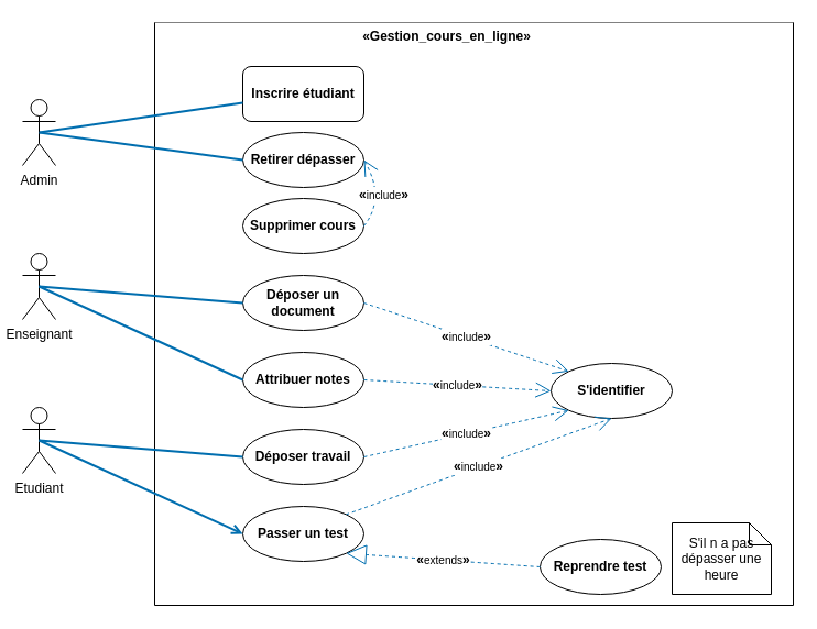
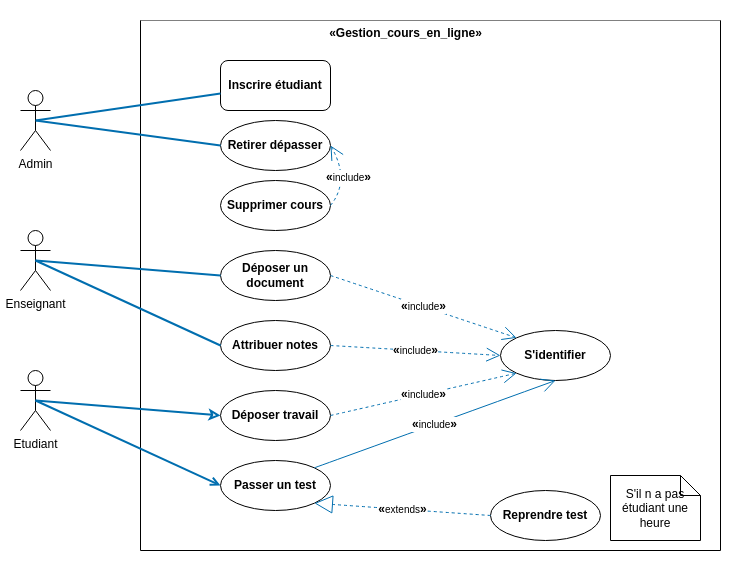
- <mxCell id="15" value="&lt;font style=&quot;&quot;&gt;&lt;font style=&quot;color: light-dark(rgb(0, 0, 0), rgb(0, 0, 0)); font-size: 10px;&quot;&gt;&lt;span style=&quot;font-size: 12px; font-weight: 700; text-wrap-mode: wrap;&quot;&gt;«&lt;/span&gt;include&lt;/font&gt;&lt;span style=&quot;font-size: 12px; font-weight: 700; text-wrap-mode: wrap;&quot;&gt;&lt;font style=&quot;color: light-dark(rgb(0, 0, 0), rgb(0, 0, 0));&quot;&gt;»&lt;/font&gt;&lt;/span&gt;&lt;/font&gt;" style="endArrow=open;endSize=12;dashed=1;html=1;rounded=0;fillColor=#1ba1e2;strokeColor=#006EAF;entryX=0.5;entryY=1;entryDx=0;entryDy=0;exitX=1;exitY=0;exitDx=0;exitDy=0;curved=1;strokeWidth=1;labelBackgroundColor=light-dark(#FFFFFF,#FFFFFF);" edge="1" parent="2" source="10" target="12"><mxGeometry x="-0.005" width="160" relative="1" as="geometry"><mxPoint x="260" y="340" as="sourcePoint" /><mxPoint x="430" y="350" as="targetPoint" /><Array as="points" /><mxPoint as="offset" /></mxGeometry></mxCell>
+ <mxCell id="15" value="&lt;font style=&quot;&quot;&gt;&lt;font style=&quot;color: light-dark(rgb(0, 0, 0), rgb(0, 0, 0)); font-size: 10px;&quot;&gt;&lt;span style=&quot;font-size: 12px; font-weight: 700; text-wrap-mode: wrap;&quot;&gt;«&lt;/span&gt;include&lt;/font&gt;&lt;span style=&quot;font-size: 12px; font-weight: 700; text-wrap-mode: wrap;&quot;&gt;&lt;font style=&quot;color: light-dark(rgb(0, 0, 0), rgb(0, 0, 0));&quot;&gt;»&lt;/font&gt;&lt;/span&gt;&lt;/font&gt;" style="endArrow=open;endSize=12;dashed=0;html=1;rounded=0;fillColor=#1ba1e2;strokeColor=#006EAF;entryX=0.5;entryY=1;entryDx=0;entryDy=0;exitX=1;exitY=0;exitDx=0;exitDy=0;curved=1;strokeWidth=1;labelBackgroundColor=light-dark(#FFFFFF,#FFFFFF);" edge="1" parent="2" source="10" target="12"><mxGeometry x="-0.005" width="160" relative="1" as="geometry"><mxPoint x="260" y="340" as="sourcePoint" /><mxPoint x="430" y="350" as="targetPoint" /><Array as="points" /><mxPoint as="offset" /></mxGeometry></mxCell>
- <mxCell id="27" style="rounded=0;orthogonalLoop=1;jettySize=auto;html=1;endArrow=none;endFill=0;strokeColor=#006EAF;fillColor=#1ba1e2;startSize=7;strokeWidth=2;curved=1;entryX=0;entryY=0.5;entryDx=0;entryDy=0;exitX=0.5;exitY=0.5;exitDx=0;exitDy=0;exitPerimeter=0;" edge="1" parent="1" source="22" target="11"><mxGeometry relative="1" as="geometry"><mxPoint x="80" y="400" as="sourcePoint" /><mxPoint x="255" y="405" as="targetPoint" /></mxGeometry></mxCell>
+ <mxCell id="27" style="rounded=0;orthogonalLoop=1;jettySize=auto;html=1;endArrow=classic;endFill=0;strokeColor=#006EAF;fillColor=#1ba1e2;startSize=7;strokeWidth=2;curved=1;entryX=0;entryY=0.5;entryDx=0;entryDy=0;exitX=0.5;exitY=0.5;exitDx=0;exitDy=0;exitPerimeter=0;" edge="1" parent="1" source="22" target="11"><mxGeometry relative="1" as="geometry"><mxPoint x="80" y="400" as="sourcePoint" /><mxPoint x="255" y="405" as="targetPoint" /></mxGeometry></mxCell>
- <mxCell id="19" value="S'il n a pas dépasser une heure" style="shape=note;size=20;whiteSpace=wrap;html=1;fillColor=light-dark(#FFFFFF,#858039);" vertex="1" parent="2"><mxGeometry x="470" y="455" width="90" height="65" as="geometry" /></mxCell>
+ <mxCell id="19" value="S'il n a pas étudiant une heure" style="shape=note;size=20;whiteSpace=wrap;html=1;fillColor=light-dark(#FFFFFF,#858039);" vertex="1" parent="2"><mxGeometry x="470" y="455" width="90" height="65" as="geometry" /></mxCell>
